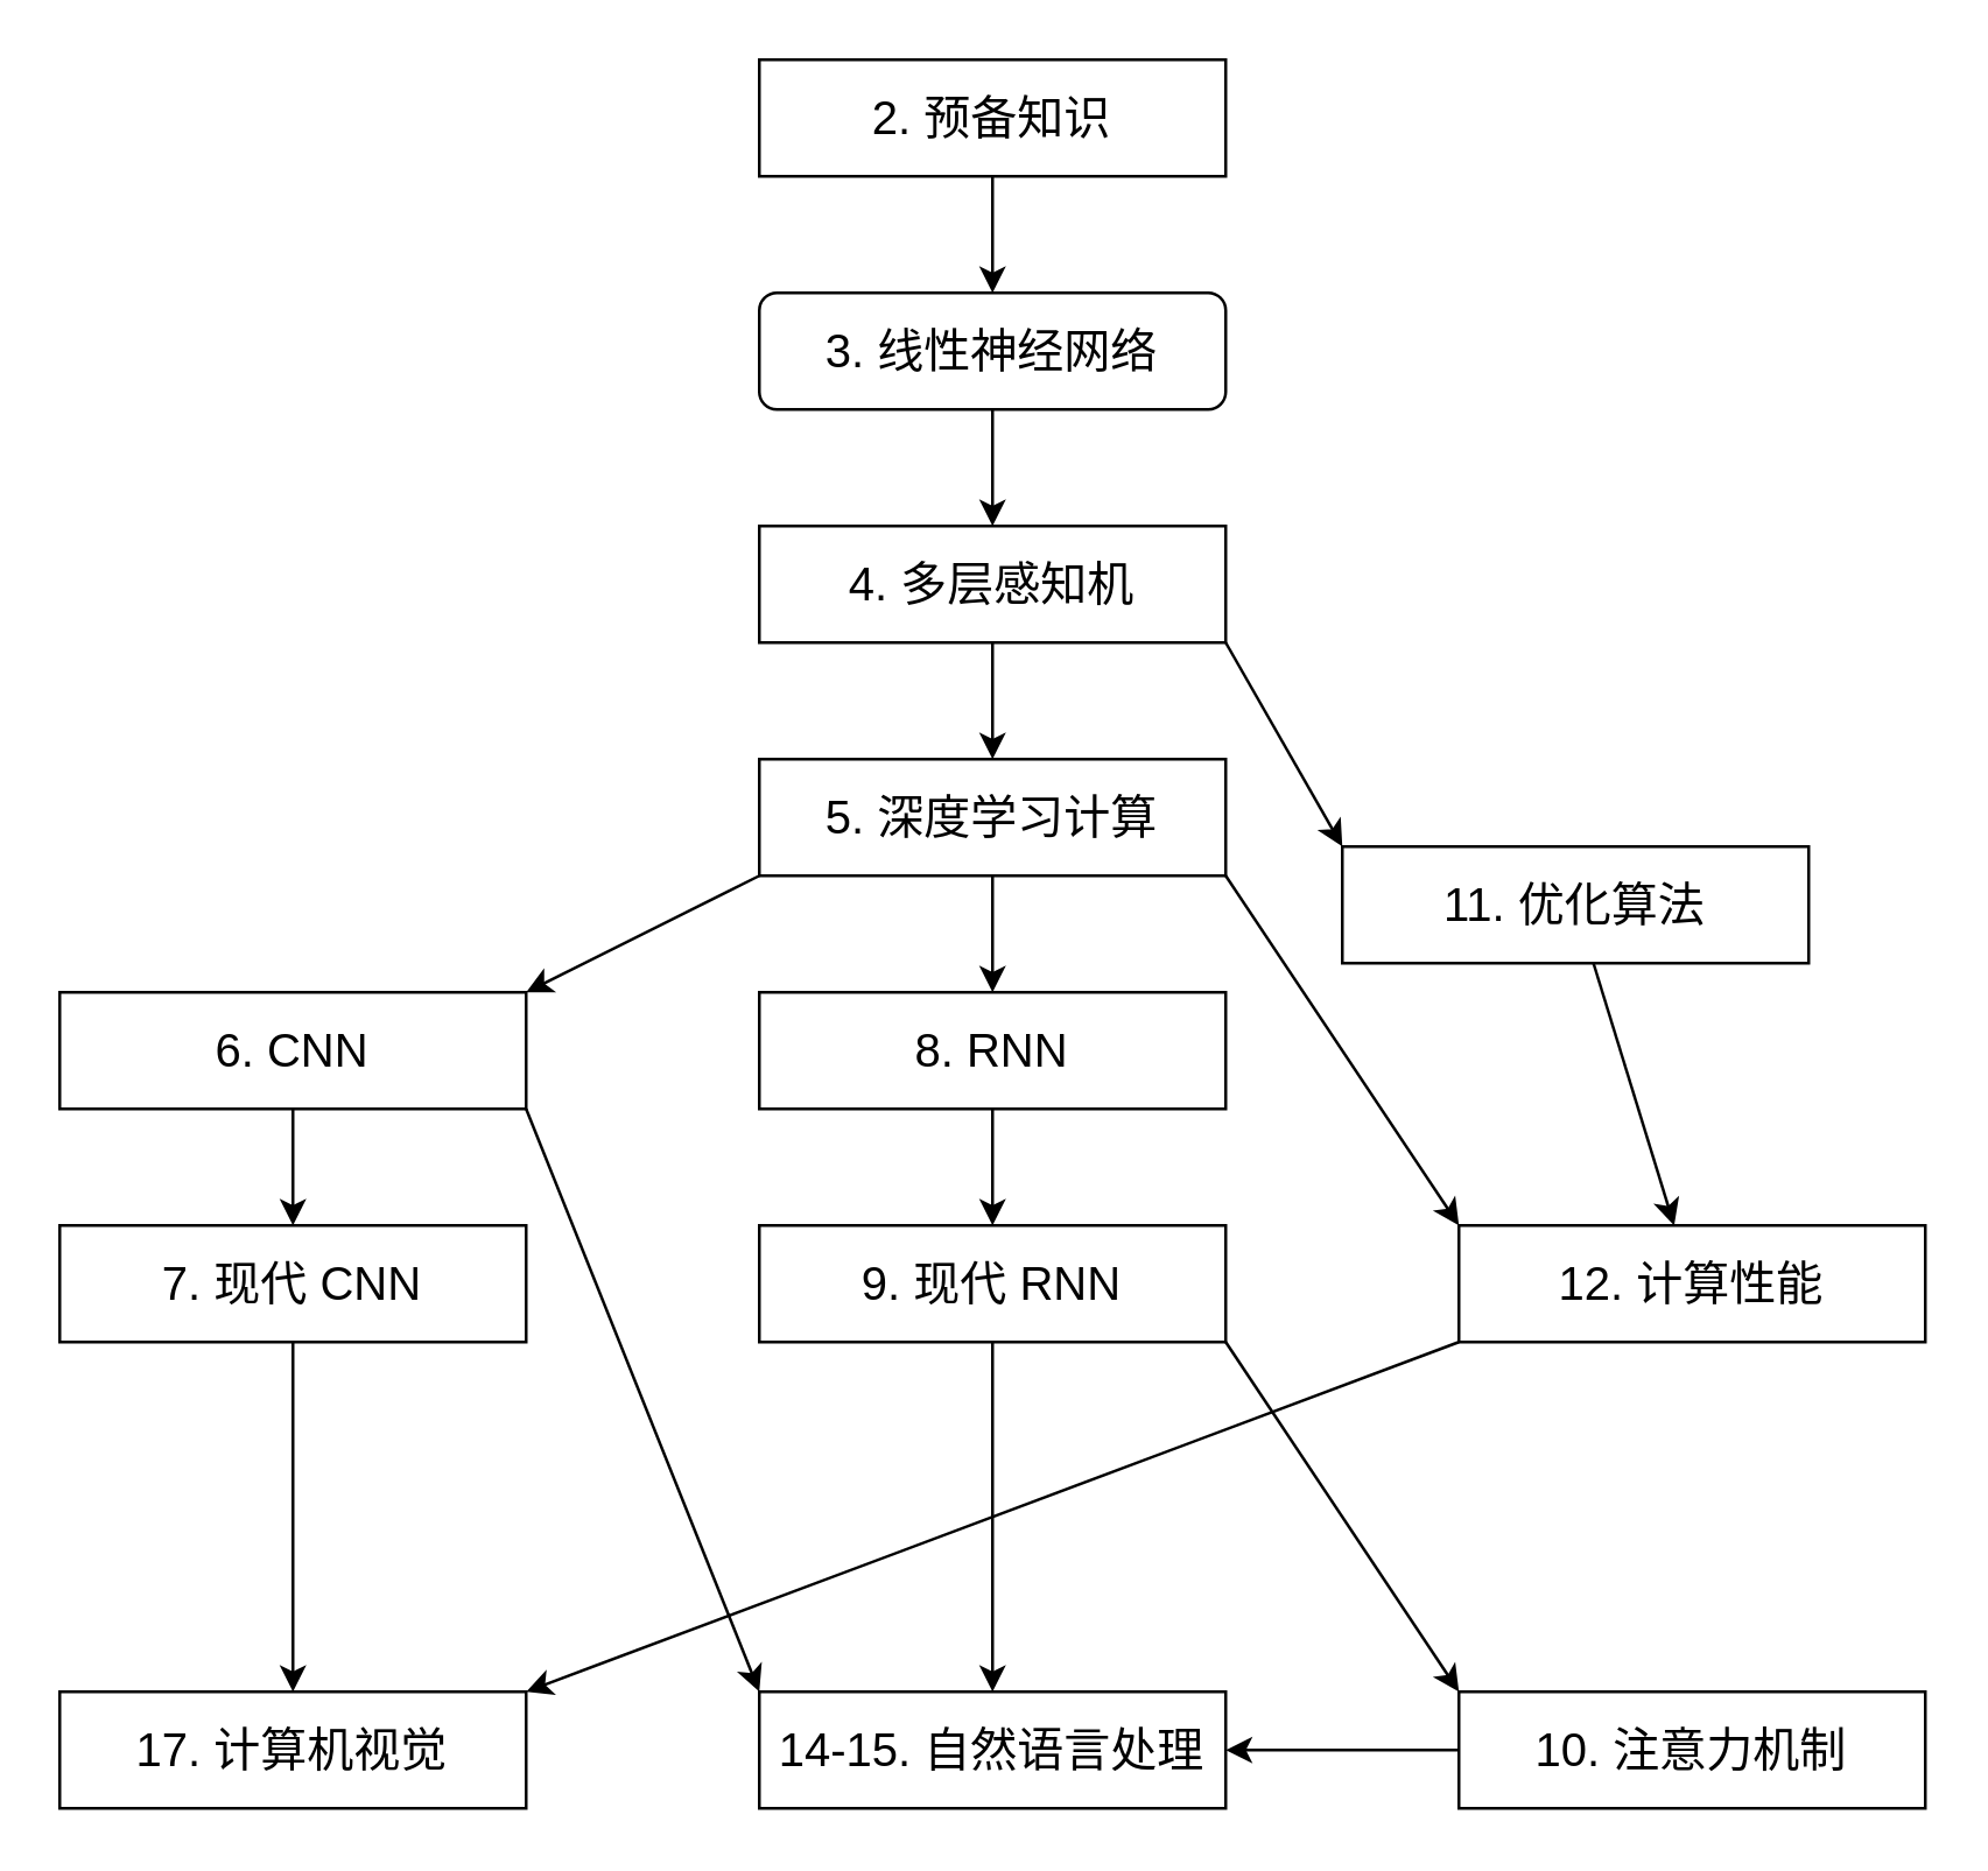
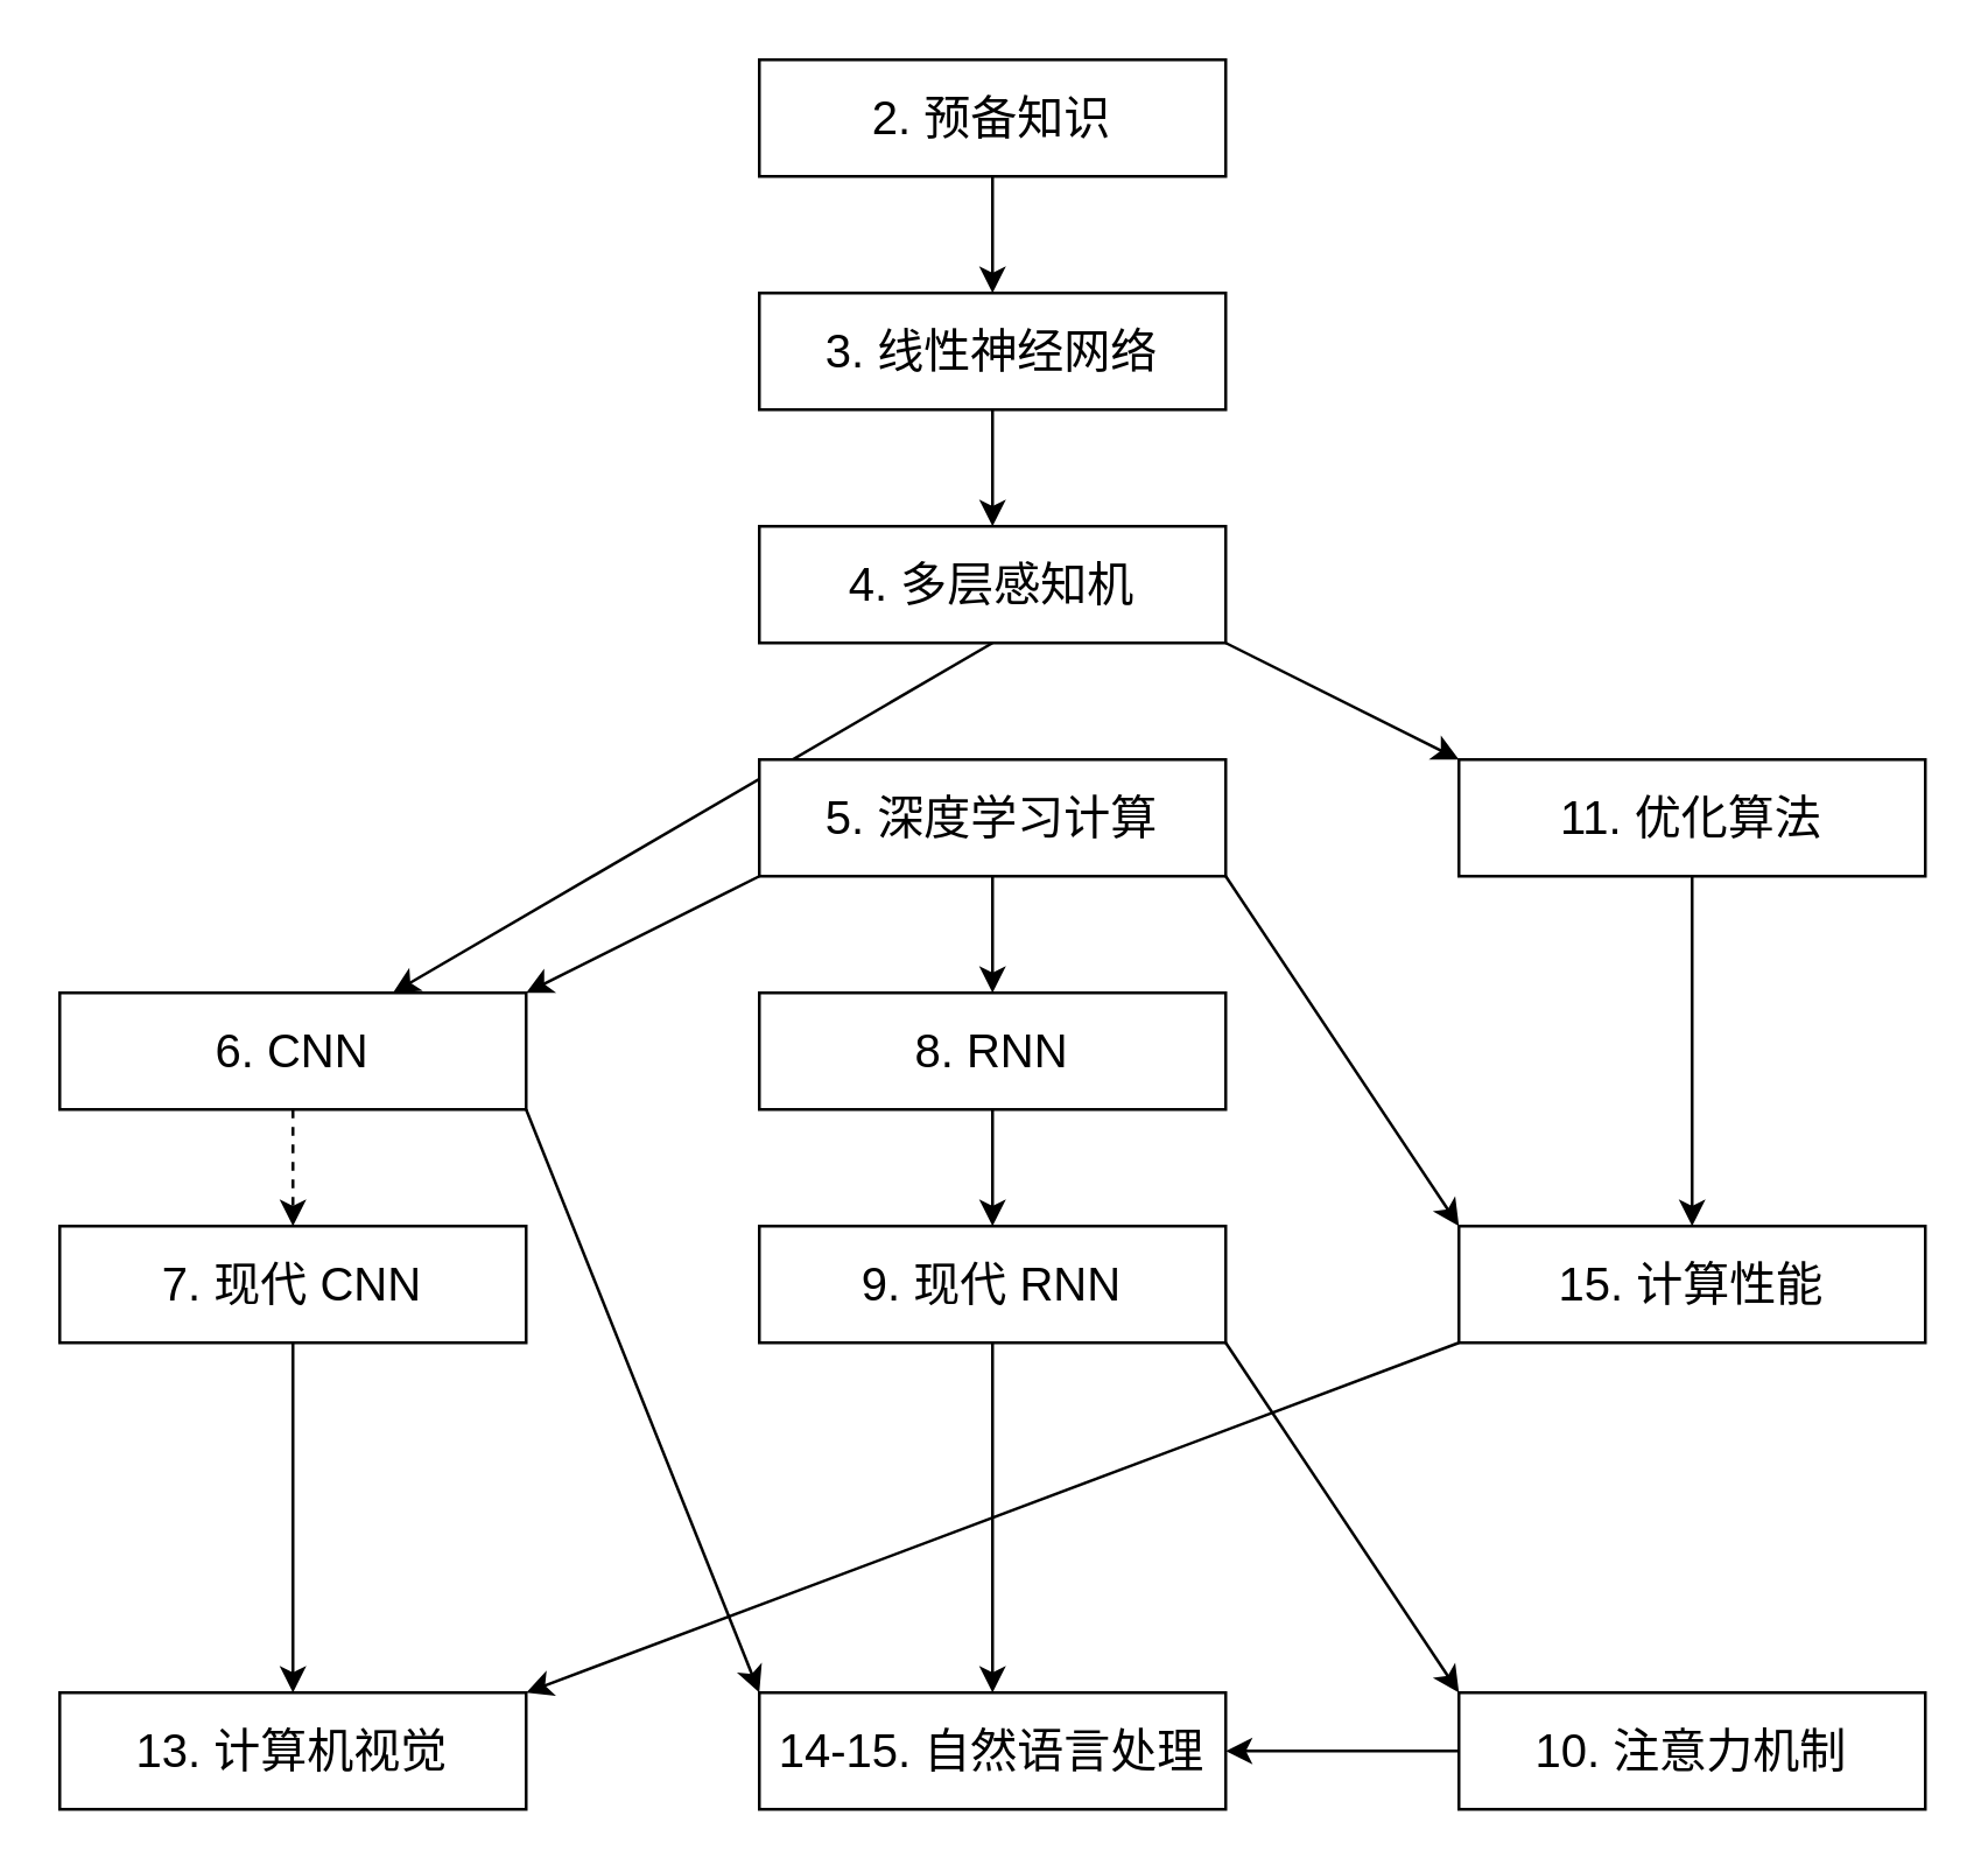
- <mxCell id="5" value="&lt;p&gt;&lt;font style=&quot;font-size: 16px;&quot;&gt;3. 线性神经网络&lt;/font&gt;&lt;/p&gt;" style="whiteSpace=wrap;html=1;rounded=1;" vertex="1" parent="1"><mxGeometry x="260" y="100" width="160" height="40" as="geometry" /></mxCell>
+ <mxCell id="5" value="&lt;p&gt;&lt;font style=&quot;font-size: 16px;&quot;&gt;3. 线性神经网络&lt;/font&gt;&lt;/p&gt;" style="rounded=0;whiteSpace=wrap;html=1;" vertex="1" parent="1"><mxGeometry x="260" y="100" width="160" height="40" as="geometry" /></mxCell>
- <mxCell id="6" style="edgeStyle=none;html=1;exitX=0.5;exitY=1;exitDx=0;exitDy=0;entryX=0.5;entryY=0;entryDx=0;entryDy=0;fontSize=16;" edge="1" parent="1" source="8" target="12"><mxGeometry relative="1" as="geometry" /></mxCell>
+ <mxCell id="6" style="edgeStyle=none;html=1;exitX=0.5;exitY=1;exitDx=0;exitDy=0;fontSize=16;" edge="1" parent="1" source="8" target="22"><mxGeometry relative="1" as="geometry" /></mxCell>
- <mxCell id="19" value="&lt;p&gt;&lt;font style=&quot;font-size: 16px;&quot;&gt;11. 优化算法&lt;/font&gt;&lt;/p&gt;" style="rounded=0;whiteSpace=wrap;html=1;" vertex="1" parent="1"><mxGeometry x="460" y="290" width="160" height="40" as="geometry" /></mxCell>
+ <mxCell id="19" value="&lt;p&gt;&lt;font style=&quot;font-size: 16px;&quot;&gt;11. 优化算法&lt;/font&gt;&lt;/p&gt;" style="rounded=0;whiteSpace=wrap;html=1;" vertex="1" parent="1"><mxGeometry x="500" y="260" width="160" height="40" as="geometry" /></mxCell>
- <mxCell id="20" style="edgeStyle=none;html=1;exitX=0.5;exitY=1;exitDx=0;exitDy=0;entryX=0.5;entryY=0;entryDx=0;entryDy=0;fontSize=16;" edge="1" parent="1" source="22" target="24"><mxGeometry relative="1" as="geometry" /></mxCell>
+ <mxCell id="20" style="edgeStyle=none;html=1;exitX=0.5;exitY=1;exitDx=0;exitDy=0;entryX=0.5;entryY=0;entryDx=0;entryDy=0;fontSize=16;dashed=1;" edge="1" parent="1" source="22" target="24"><mxGeometry relative="1" as="geometry" /></mxCell>
- <mxCell id="27" value="&lt;p&gt;&lt;font style=&quot;font-size: 16px;&quot;&gt;12. 计算性能&lt;/font&gt;&lt;/p&gt;" style="rounded=0;whiteSpace=wrap;html=1;" vertex="1" parent="1"><mxGeometry x="500" y="420" width="160" height="40" as="geometry" /></mxCell>
+ <mxCell id="27" value="&lt;p&gt;&lt;font style=&quot;font-size: 16px;&quot;&gt;15. 计算性能&lt;/font&gt;&lt;/p&gt;" style="rounded=0;whiteSpace=wrap;html=1;" vertex="1" parent="1"><mxGeometry x="500" y="420" width="160" height="40" as="geometry" /></mxCell>
- <mxCell id="25" value="&lt;p&gt;&lt;span style=&quot;font-size: 16px;&quot;&gt;17. 计算机视觉&lt;/span&gt;&lt;/p&gt;" style="rounded=0;whiteSpace=wrap;html=1;" vertex="1" parent="1"><mxGeometry x="20" y="580" width="160" height="40" as="geometry" /></mxCell>
+ <mxCell id="25" value="&lt;p&gt;&lt;span style=&quot;font-size: 16px;&quot;&gt;13. 计算机视觉&lt;/span&gt;&lt;/p&gt;" style="rounded=0;whiteSpace=wrap;html=1;" vertex="1" parent="1"><mxGeometry x="20" y="580" width="160" height="40" as="geometry" /></mxCell>
